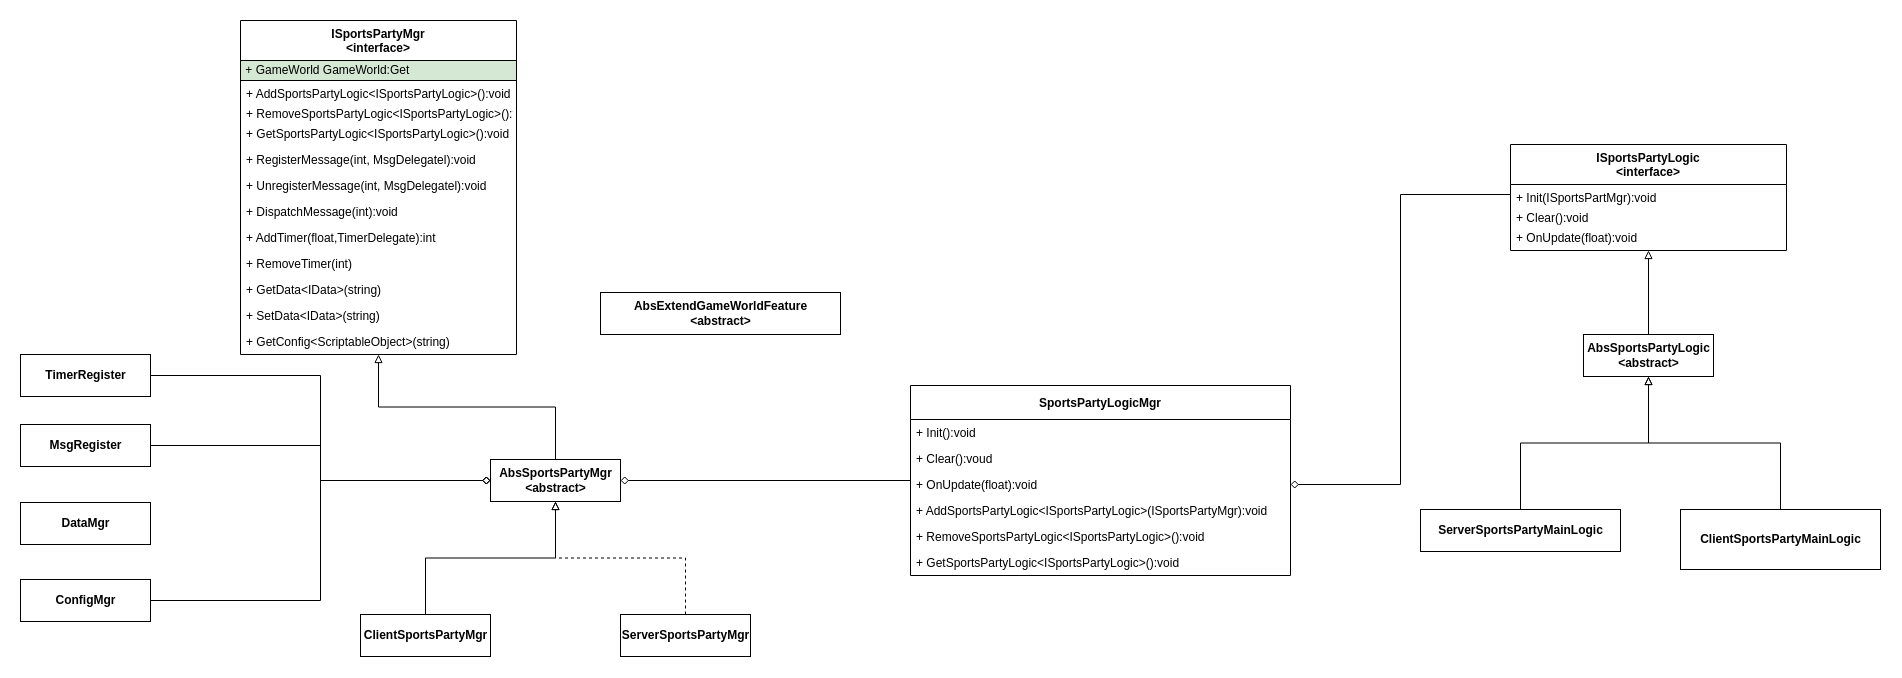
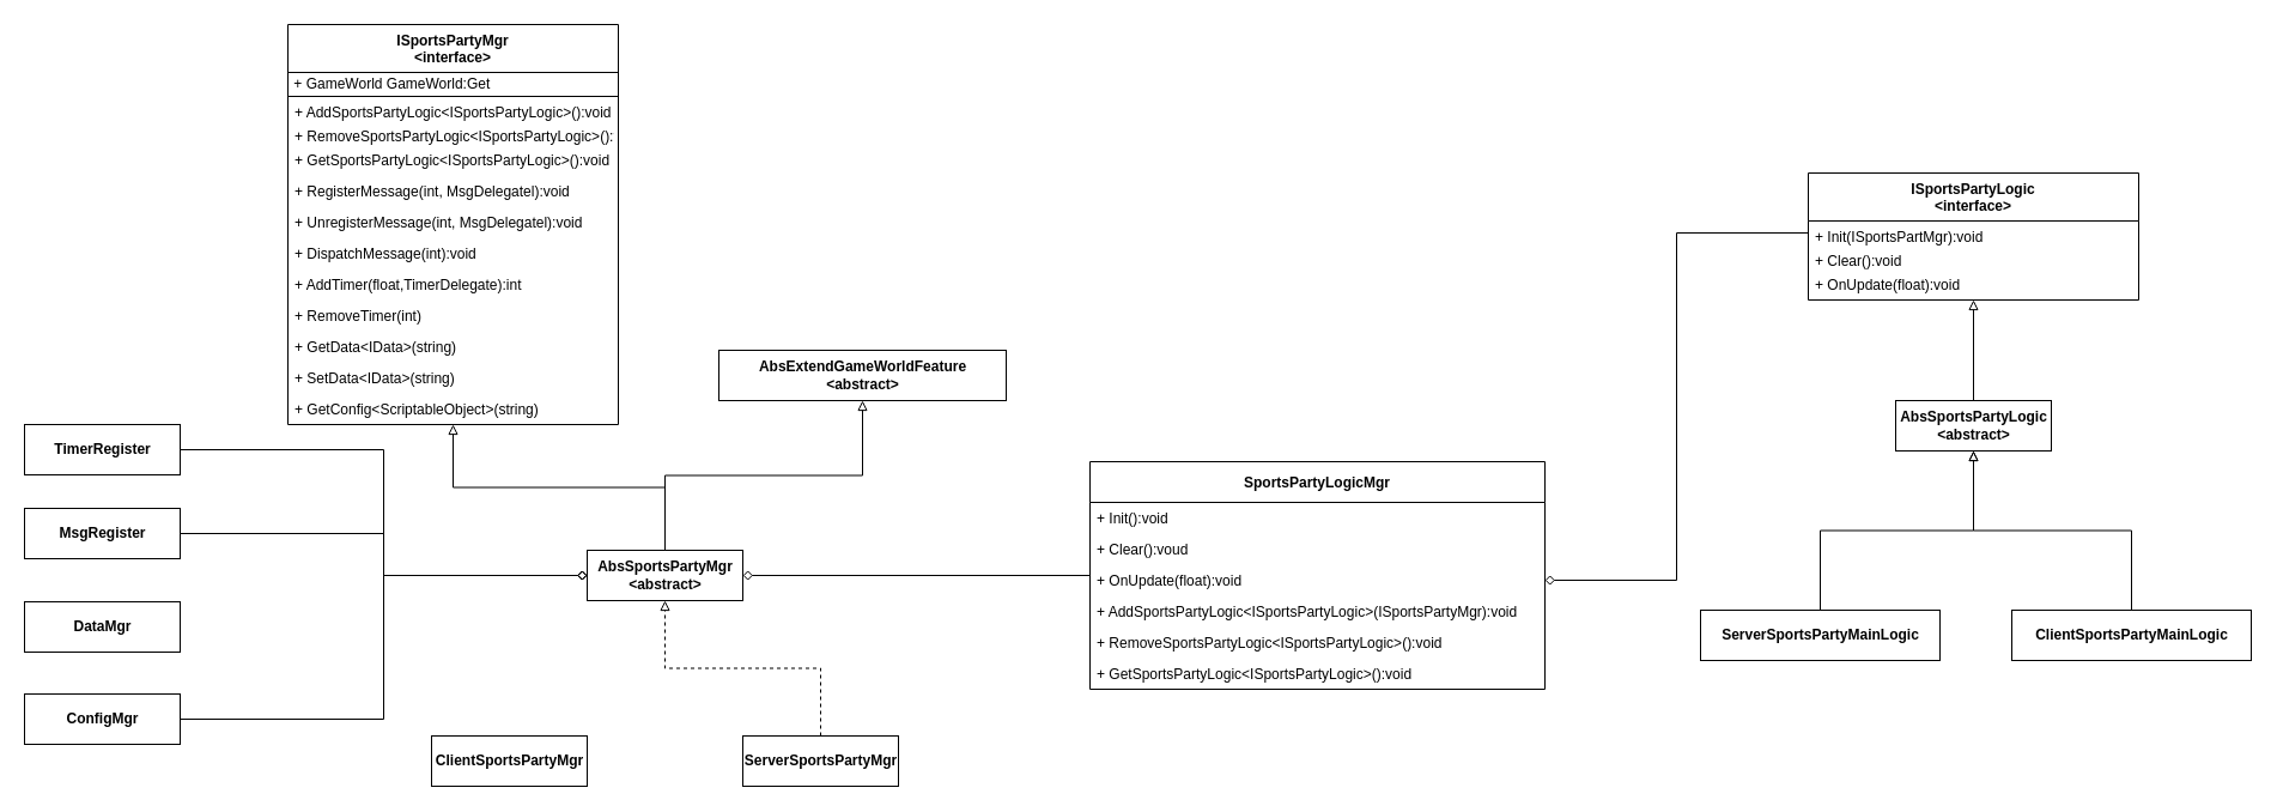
- <mxCell id="3" value="&amp;nbsp;+ GameWorld GameWorld:Get" style="html=1;align=left;fillColor=#d5e8d4;" vertex="1" parent="2"><mxGeometry y="40" width="276" height="20" as="geometry" /></mxCell>
+ <mxCell id="3" value="&amp;nbsp;+ GameWorld GameWorld:Get" style="html=1;align=left;" vertex="1" parent="2"><mxGeometry y="40" width="276" height="20" as="geometry" /></mxCell>
+ <mxCell id="16" style="edgeStyle=orthogonalEdgeStyle;rounded=0;orthogonalLoop=1;jettySize=auto;html=1;exitX=0.5;exitY=0;exitDx=0;exitDy=0;entryX=0.5;entryY=1;entryDx=0;entryDy=0;startSize=26;endArrow=block;endFill=0;" parent="1" source="17" target="22" edge="1"><mxGeometry relative="1" as="geometry" /></mxCell>
- <mxCell id="41" value="&lt;span style=&quot;font-weight: 700&quot;&gt;ClientSportsPartyMainLogic&lt;/span&gt;" style="html=1;startSize=26;fillColor=none;" parent="1" vertex="1"><mxGeometry x="1680" y="509" width="200" height="60" as="geometry" /></mxCell>
+ <mxCell id="41" value="&lt;span style=&quot;font-weight: 700&quot;&gt;ClientSportsPartyMainLogic&lt;/span&gt;" style="html=1;startSize=26;fillColor=none;" parent="1" vertex="1"><mxGeometry x="1680" y="509" width="200" height="42" as="geometry" /></mxCell>
- <mxCell id="18" style="edgeStyle=orthogonalEdgeStyle;rounded=0;orthogonalLoop=1;jettySize=auto;html=1;exitX=0.5;exitY=0;exitDx=0;exitDy=0;entryX=0.5;entryY=1;entryDx=0;entryDy=0;startSize=26;endArrow=block;endFill=0;" parent="1" source="19" target="17" edge="1"><mxGeometry relative="1" as="geometry" /></mxCell>
